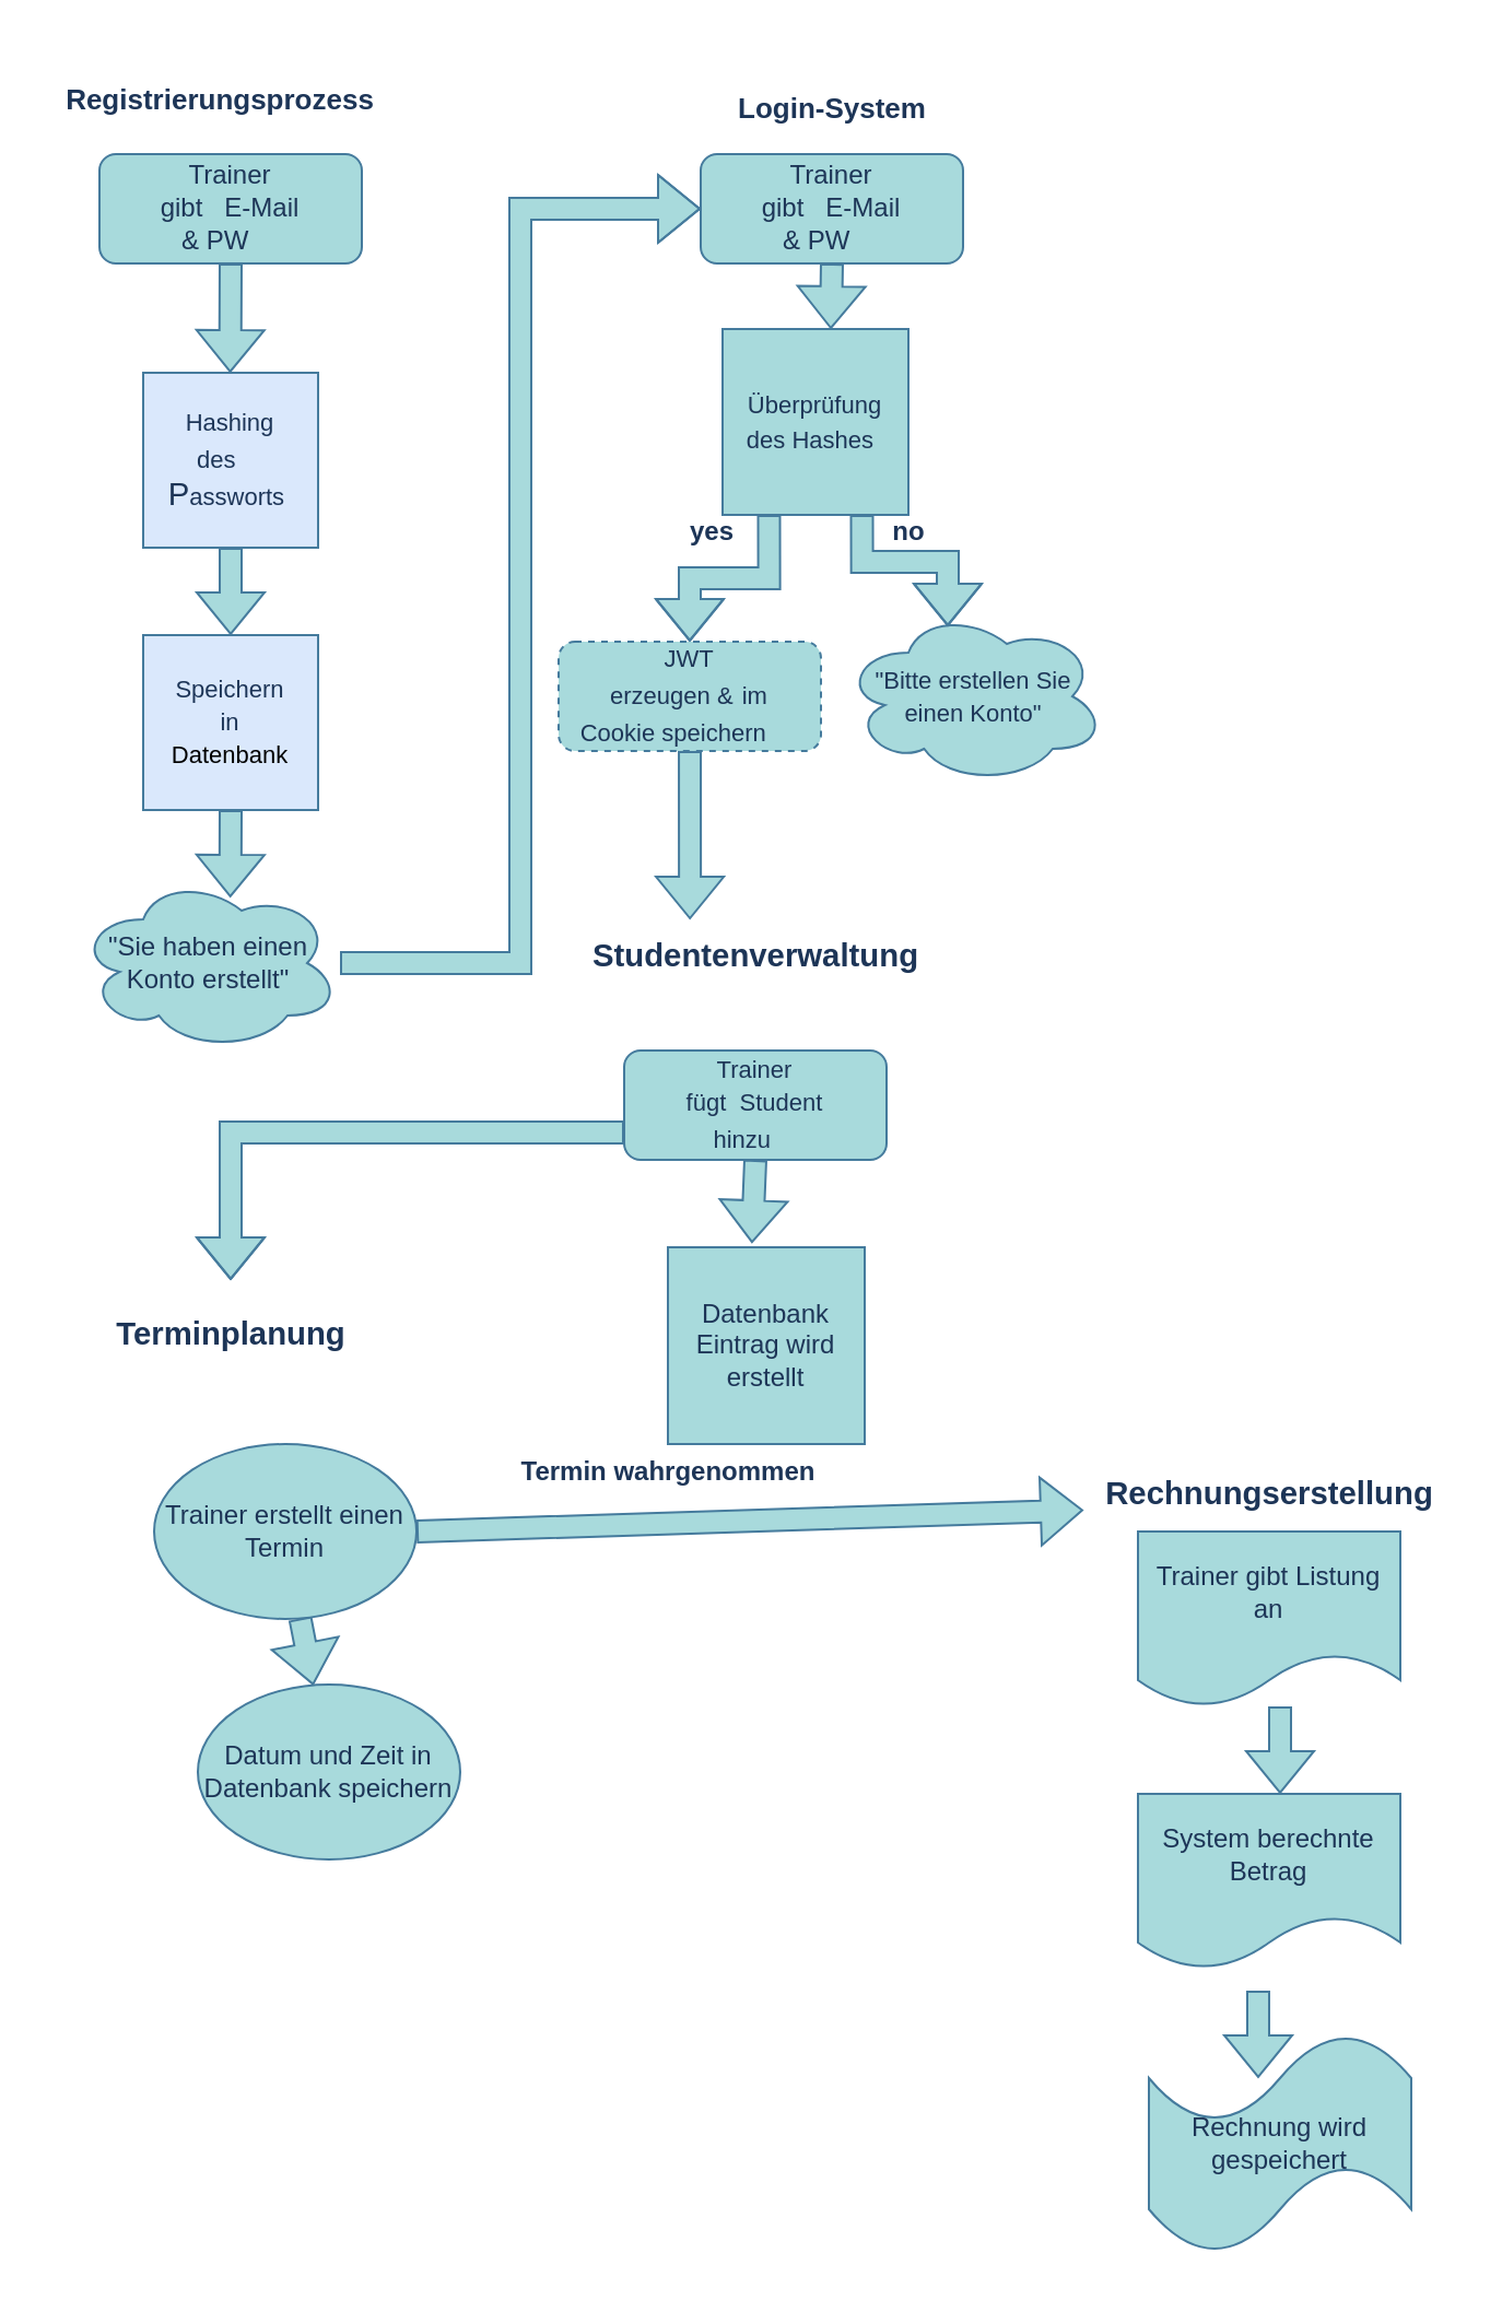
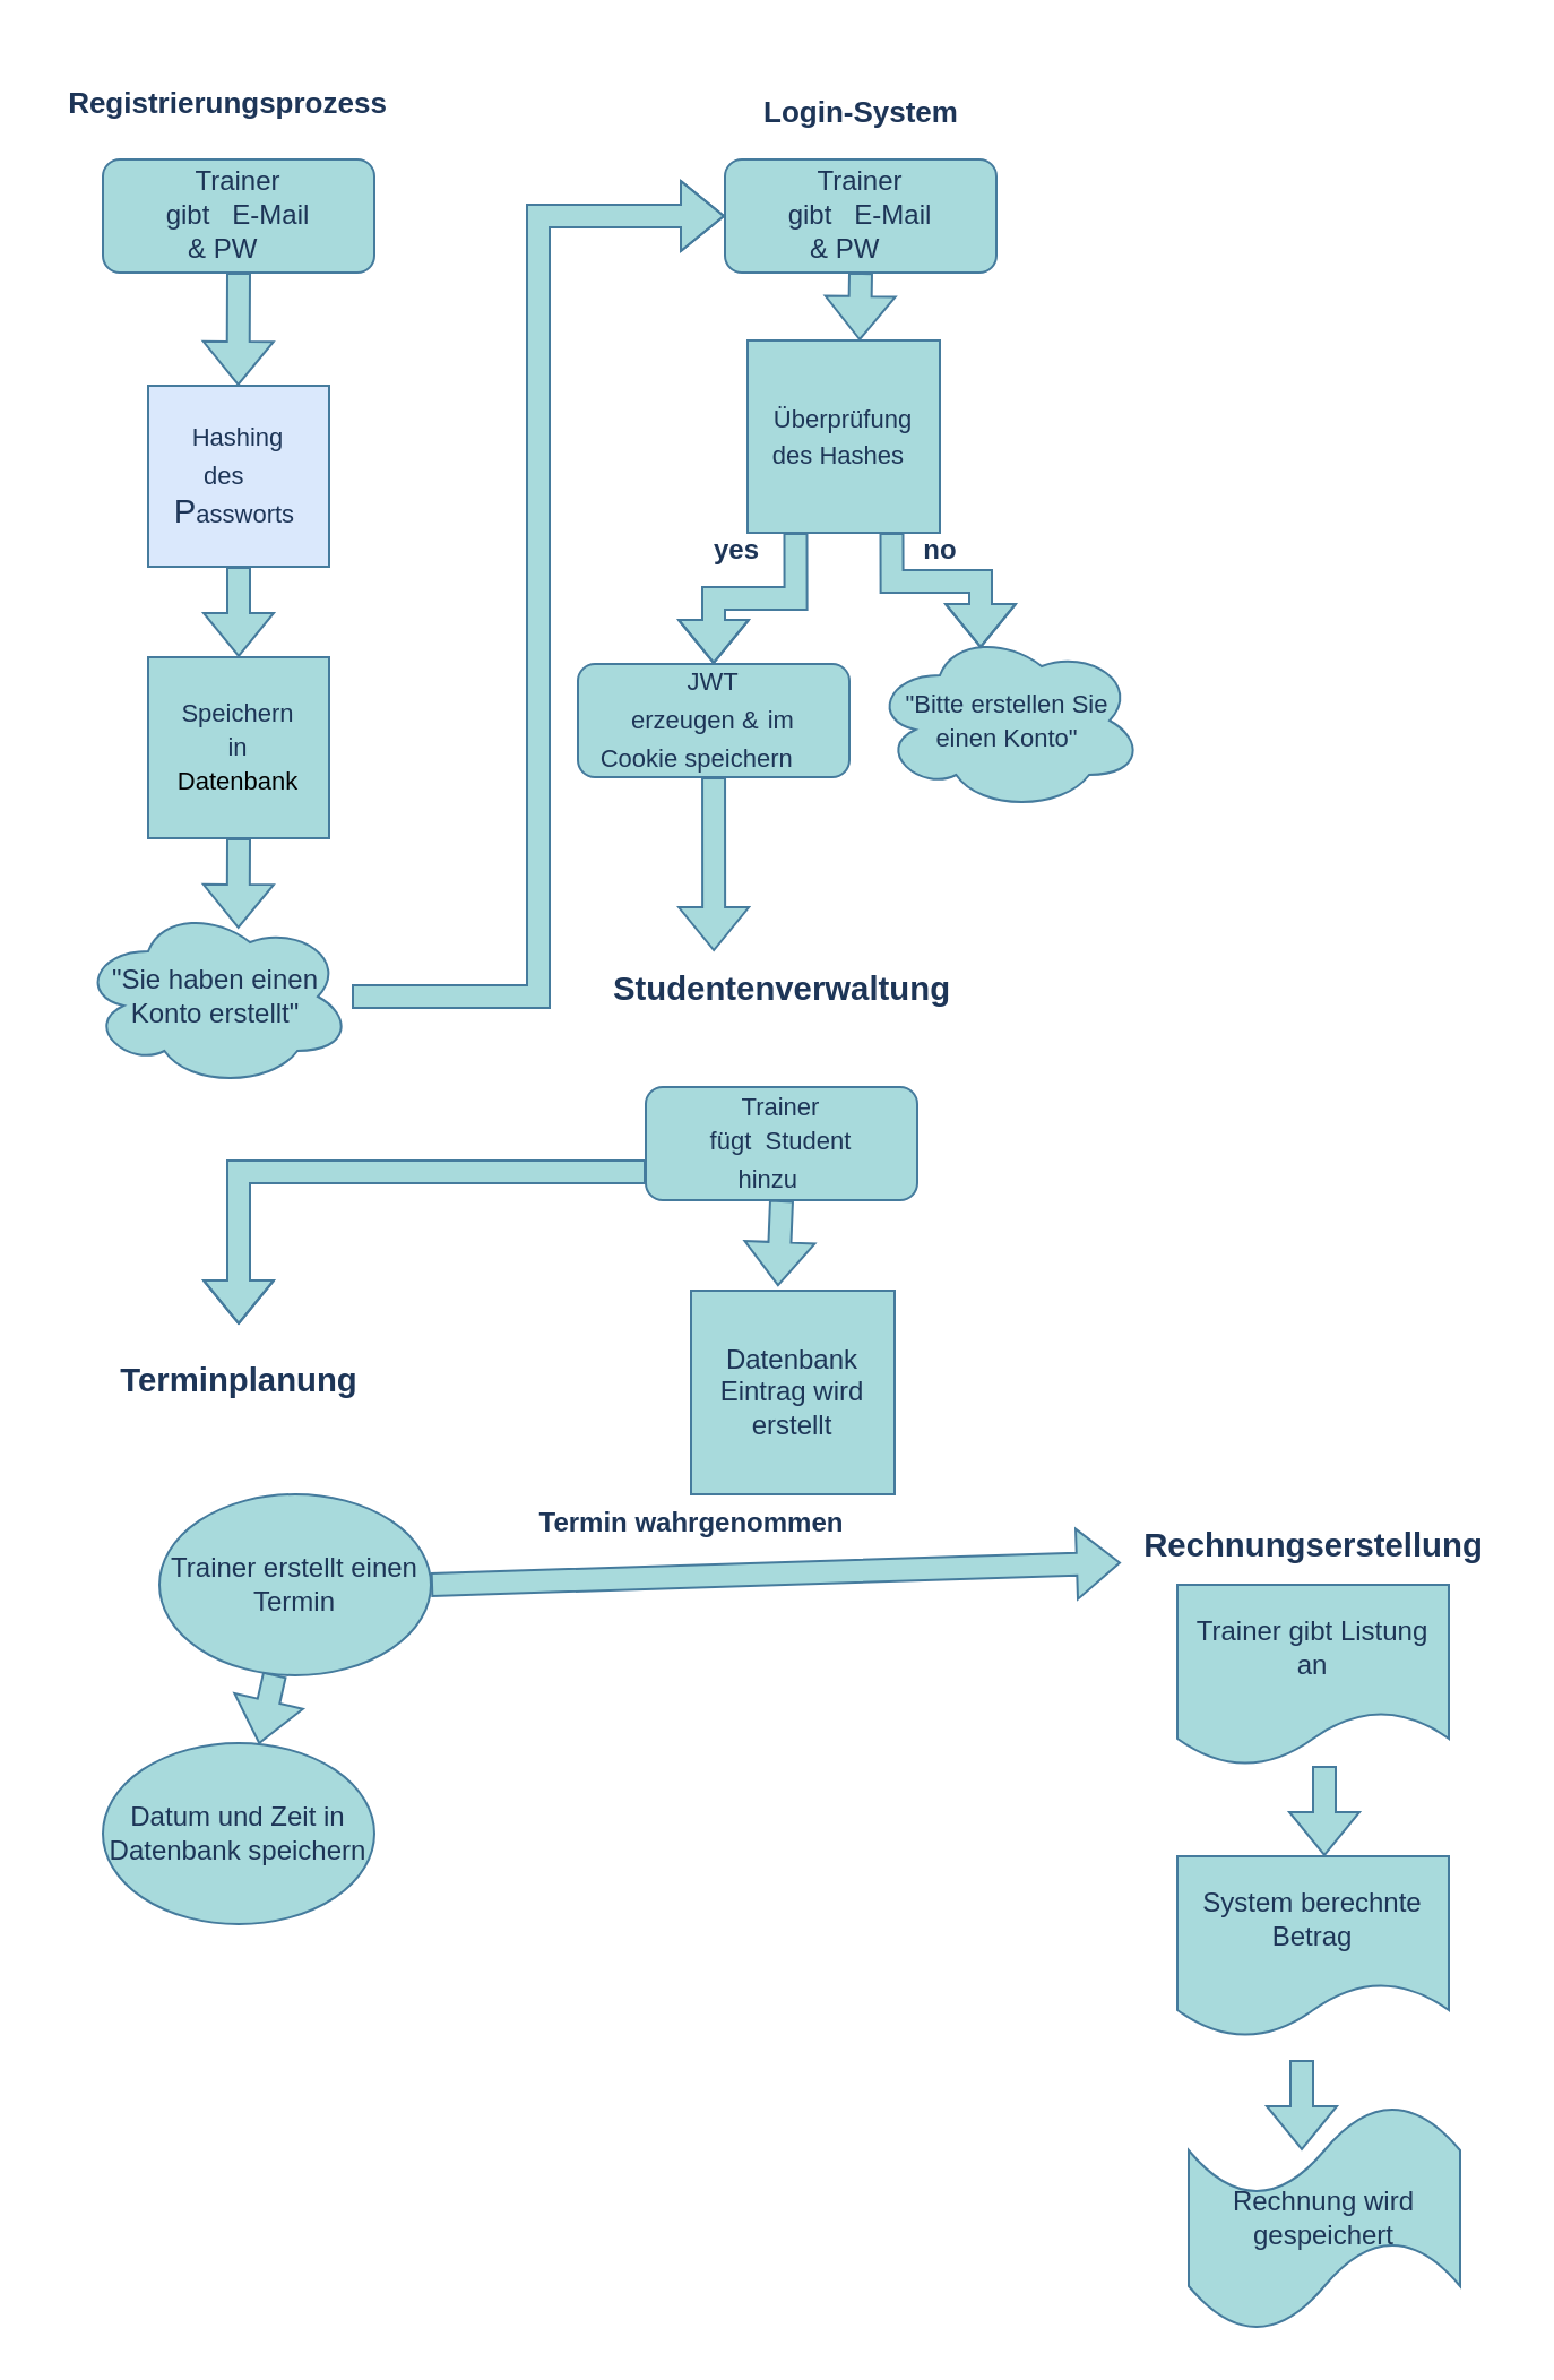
- <mxCell id="7" value="&lt;span style=&quot;line-height: 115%; font-family: Aptos, sans-serif;&quot;&gt;&lt;font style=&quot;font-size: 11px;&quot;&gt;JWT&lt;br&gt;erzeugen &amp;amp;&lt;/font&gt;&lt;/span&gt;&lt;span style=&quot;font-size:11.0pt;line-height:115%;&amp;lt;br/&amp;gt;font-family:&amp;quot;Aptos&amp;quot;,sans-serif;mso-ascii-theme-font:minor-latin;mso-fareast-font-family:&amp;lt;br/&amp;gt;Aptos;mso-fareast-theme-font:minor-latin;mso-hansi-theme-font:minor-latin;&amp;lt;br/&amp;gt;mso-bidi-font-family:&amp;quot;Times New Roman&amp;quot;;mso-bidi-theme-font:minor-bidi;&amp;lt;br/&amp;gt;mso-ansi-language:EN-US;mso-fareast-language:EN-US;mso-bidi-language:AR-SA&quot;&gt;&amp;nbsp;&lt;/span&gt;&lt;span style=&quot;line-height: 115%; font-family: Aptos, sans-serif;&quot;&gt;&lt;font style=&quot;font-size: 11px;&quot;&gt;im&lt;br&gt;Cookie speichern&amp;nbsp;&amp;nbsp;&lt;/font&gt;&lt;/span&gt;&lt;span style=&quot;font-size:11.0pt;line-height:115%;&amp;lt;br/&amp;gt;font-family:&amp;quot;Aptos&amp;quot;,sans-serif;mso-ascii-theme-font:minor-latin;mso-fareast-font-family:&amp;lt;br/&amp;gt;Aptos;mso-fareast-theme-font:minor-latin;mso-hansi-theme-font:minor-latin;&amp;lt;br/&amp;gt;mso-bidi-font-family:&amp;quot;Times New Roman&amp;quot;;mso-bidi-theme-font:minor-bidi;&amp;lt;br/&amp;gt;mso-ansi-language:EN-US;mso-fareast-language:EN-US;mso-bidi-language:AR-SA&quot;&gt; &amp;nbsp;&lt;/span&gt;" style="rounded=1;whiteSpace=wrap;html=1;labelBackgroundColor=none;fillColor=#A8DADC;strokeColor=#457B9D;fontColor=#1D3557;dashed=1;" vertex="1" parent="1"><mxGeometry x="255" y="293" width="120" height="50" as="geometry" /></mxCell>
+ <mxCell id="7" value="&lt;span style=&quot;line-height: 115%; font-family: Aptos, sans-serif;&quot;&gt;&lt;font style=&quot;font-size: 11px;&quot;&gt;JWT&lt;br&gt;erzeugen &amp;amp;&lt;/font&gt;&lt;/span&gt;&lt;span style=&quot;font-size:11.0pt;line-height:115%;&amp;lt;br/&amp;gt;font-family:&amp;quot;Aptos&amp;quot;,sans-serif;mso-ascii-theme-font:minor-latin;mso-fareast-font-family:&amp;lt;br/&amp;gt;Aptos;mso-fareast-theme-font:minor-latin;mso-hansi-theme-font:minor-latin;&amp;lt;br/&amp;gt;mso-bidi-font-family:&amp;quot;Times New Roman&amp;quot;;mso-bidi-theme-font:minor-bidi;&amp;lt;br/&amp;gt;mso-ansi-language:EN-US;mso-fareast-language:EN-US;mso-bidi-language:AR-SA&quot;&gt;&amp;nbsp;&lt;/span&gt;&lt;span style=&quot;line-height: 115%; font-family: Aptos, sans-serif;&quot;&gt;&lt;font style=&quot;font-size: 11px;&quot;&gt;im&lt;br&gt;Cookie speichern&amp;nbsp;&amp;nbsp;&lt;/font&gt;&lt;/span&gt;&lt;span style=&quot;font-size:11.0pt;line-height:115%;&amp;lt;br/&amp;gt;font-family:&amp;quot;Aptos&amp;quot;,sans-serif;mso-ascii-theme-font:minor-latin;mso-fareast-font-family:&amp;lt;br/&amp;gt;Aptos;mso-fareast-theme-font:minor-latin;mso-hansi-theme-font:minor-latin;&amp;lt;br/&amp;gt;mso-bidi-font-family:&amp;quot;Times New Roman&amp;quot;;mso-bidi-theme-font:minor-bidi;&amp;lt;br/&amp;gt;mso-ansi-language:EN-US;mso-fareast-language:EN-US;mso-bidi-language:AR-SA&quot;&gt; &amp;nbsp;&lt;/span&gt;" style="rounded=1;whiteSpace=wrap;html=1;labelBackgroundColor=none;fillColor=#A8DADC;strokeColor=#457B9D;fontColor=#1D3557;" vertex="1" parent="1"><mxGeometry x="255" y="293" width="120" height="50" as="geometry" /></mxCell>
- <mxCell id="27" value="&lt;span style=&quot;line-height: 13.8px; font-family: Aptos, sans-serif;&quot;&gt;&lt;font style=&quot;font-size: 11px;&quot;&gt;Speichern&lt;br&gt;in&lt;br&gt;&lt;/font&gt;&lt;/span&gt;&lt;div&gt;&lt;span style=&quot;line-height: 13.8px; font-family: Aptos, sans-serif;&quot;&gt;&lt;span style=&quot;background-color: transparent; color: light-dark(rgb(0, 0, 0), rgb(255, 255, 255));&quot;&gt;&lt;font style=&quot;font-size: 11px;&quot;&gt;Datenbank&lt;/font&gt;&lt;/span&gt;&lt;/span&gt;&lt;/div&gt;" style="whiteSpace=wrap;html=1;aspect=fixed;strokeColor=#457B9D;fontColor=#1D3557;fillColor=#dae8fc;labelBackgroundColor=none;" vertex="1" parent="1"><mxGeometry x="65" y="290" width="80" height="80" as="geometry" /></mxCell>
+ <mxCell id="27" value="&lt;span style=&quot;line-height: 13.8px; font-family: Aptos, sans-serif;&quot;&gt;&lt;font style=&quot;font-size: 11px;&quot;&gt;Speichern&lt;br&gt;in&lt;br&gt;&lt;/font&gt;&lt;/span&gt;&lt;div&gt;&lt;span style=&quot;line-height: 13.8px; font-family: Aptos, sans-serif;&quot;&gt;&lt;span style=&quot;background-color: transparent; color: light-dark(rgb(0, 0, 0), rgb(255, 255, 255));&quot;&gt;&lt;font style=&quot;font-size: 11px;&quot;&gt;Datenbank&lt;/font&gt;&lt;/span&gt;&lt;/span&gt;&lt;/div&gt;" style="whiteSpace=wrap;html=1;aspect=fixed;strokeColor=#457B9D;fontColor=#1D3557;fillColor=#A8DADC;labelBackgroundColor=none;" vertex="1" parent="1"><mxGeometry x="65" y="290" width="80" height="80" as="geometry" /></mxCell>
- <mxCell id="36" value="Datum und Zeit in Datenbank speichern" style="ellipse;whiteSpace=wrap;html=1;strokeColor=#457B9D;fontColor=#1D3557;fillColor=#A8DADC;labelBackgroundColor=none;" vertex="1" parent="1"><mxGeometry x="90" y="770" width="120" height="80" as="geometry" /></mxCell>
+ <mxCell id="36" value="Datum und Zeit in Datenbank speichern" style="ellipse;whiteSpace=wrap;html=1;strokeColor=#457B9D;fontColor=#1D3557;fillColor=#A8DADC;labelBackgroundColor=none;" vertex="1" parent="1"><mxGeometry x="45" y="770" width="120" height="80" as="geometry" /></mxCell>
